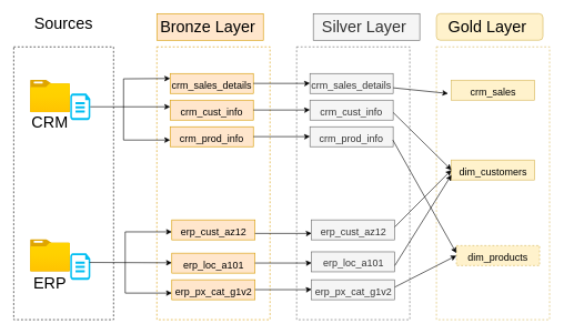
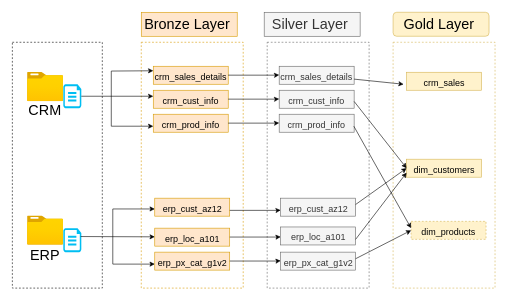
- <mxCell id="2" value="Sources" style="text;html=1;align=center;verticalAlign=middle;whiteSpace=wrap;rounded=0;fontSize=24;fillColor=default;" vertex="1" parent="1"><mxGeometry x="45" y="20" width="100" height="30" as="geometry" /></mxCell>
- <mxCell id="12" value="Silver Layer&amp;nbsp;" style="rounded=0;whiteSpace=wrap;html=1;strokeColor=#666666;fontSize=24;fillColor=#f5f5f5;fontColor=#333333;" vertex="1" parent="1"><mxGeometry x="470" y="20" width="160" height="40" as="geometry" /></mxCell>
+ <mxCell id="12" value="Silver Layer&amp;nbsp;" style="rounded=0;whiteSpace=wrap;html=1;strokeColor=#666666;fontSize=24;fillColor=#f5f5f5;fontColor=#333333;" vertex="1" parent="1"><mxGeometry x="440" y="20" width="160" height="40" as="geometry" /></mxCell>
- <mxCell id="29" value="&lt;font style=&quot;font-size: 15px;&quot;&gt;dim_customers&lt;/font&gt;" style="rounded=0;whiteSpace=wrap;html=1;strokeColor=#d6b656;fontSize=24;fillColor=#fff2cc;" vertex="1" parent="1"><mxGeometry x="677.5" y="240" width="125" height="30" as="geometry" /></mxCell>
+ <mxCell id="29" value="&lt;font style=&quot;font-size: 15px;&quot;&gt;dim_customers&lt;/font&gt;" style="rounded=0;whiteSpace=wrap;html=1;strokeColor=#d6b656;fontSize=24;fillColor=#fff2cc;" vertex="1" parent="1"><mxGeometry x="677.5" y="265" width="125" height="30" as="geometry" /></mxCell>
